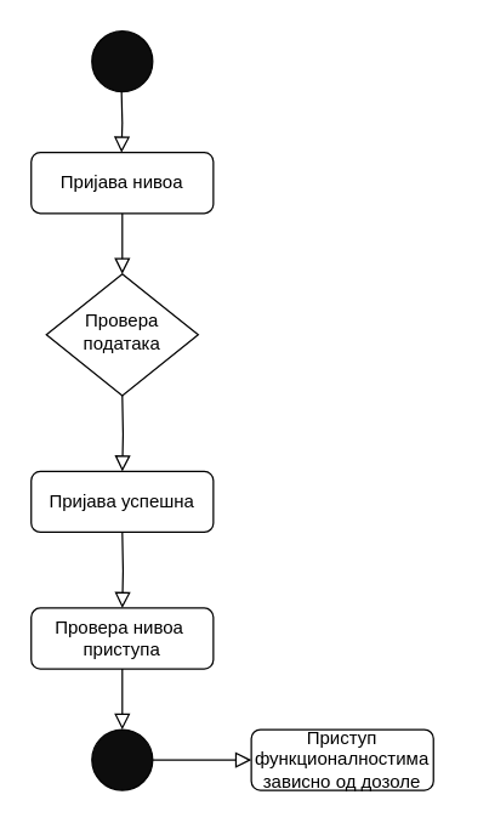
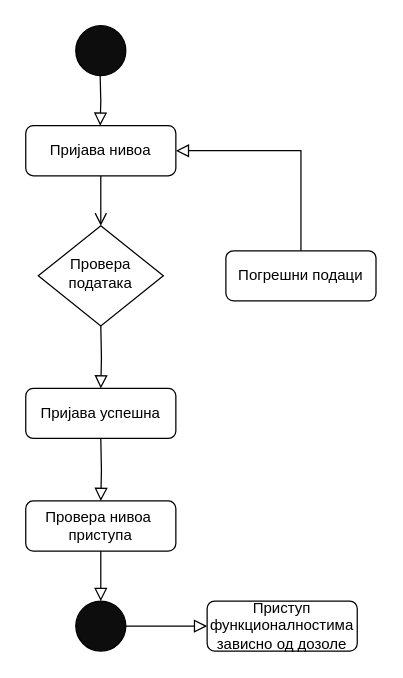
+ <mxCell id="10" value="" style="rounded=0;html=1;jettySize=auto;orthogonalLoop=1;fontSize=11;endArrow=block;endFill=0;endSize=8;strokeWidth=1;shadow=0;labelBackgroundColor=none;edgeStyle=orthogonalEdgeStyle;exitX=0.5;exitY=0;exitDx=0;exitDy=0;entryX=1;entryY=0.5;entryDx=0;entryDy=0;" edge="1" parent="1" source="5" target="3"><mxGeometry relative="1" as="geometry"><mxPoint x="100" y="160" as="sourcePoint" /><mxPoint x="100" y="200" as="targetPoint" /></mxGeometry></mxCell>
- <mxCell id="2" value="" style="rounded=0;html=1;jettySize=auto;orthogonalLoop=1;fontSize=11;endArrow=block;endFill=0;endSize=8;strokeWidth=1;shadow=0;labelBackgroundColor=none;edgeStyle=orthogonalEdgeStyle;" parent="1" source="3" target="4" edge="1"><mxGeometry relative="1" as="geometry" /></mxCell>
+ <mxCell id="2" value="" style="rounded=0;html=1;jettySize=auto;orthogonalLoop=1;fontSize=11;endArrow=open;endFill=0;endSize=8;strokeWidth=1;shadow=0;labelBackgroundColor=none;edgeStyle=orthogonalEdgeStyle;" parent="1" source="3" target="4" edge="1"><mxGeometry relative="1" as="geometry" /></mxCell>
+ <mxCell id="5" value="Погрешни подаци" style="rounded=1;whiteSpace=wrap;html=1;fontSize=12;glass=0;strokeWidth=1;shadow=0;" parent="1" vertex="1"><mxGeometry x="180" y="200" width="120" height="40" as="geometry" /></mxCell>
